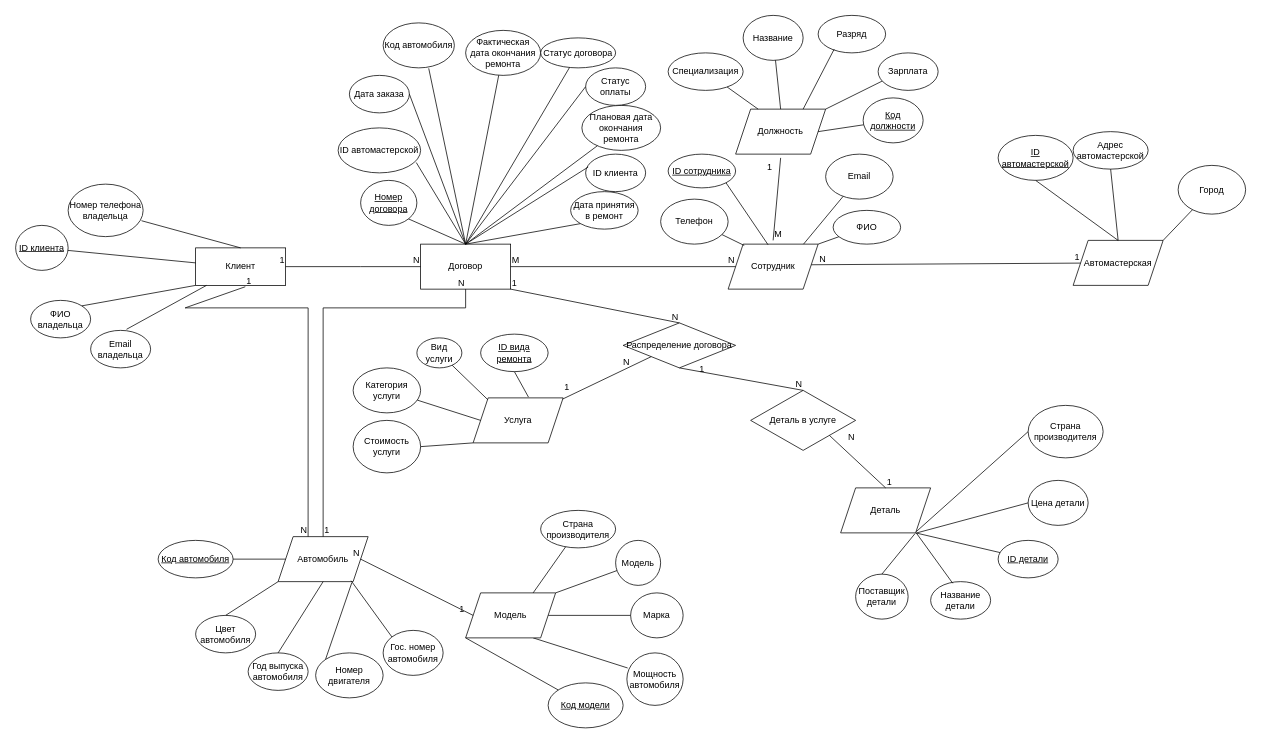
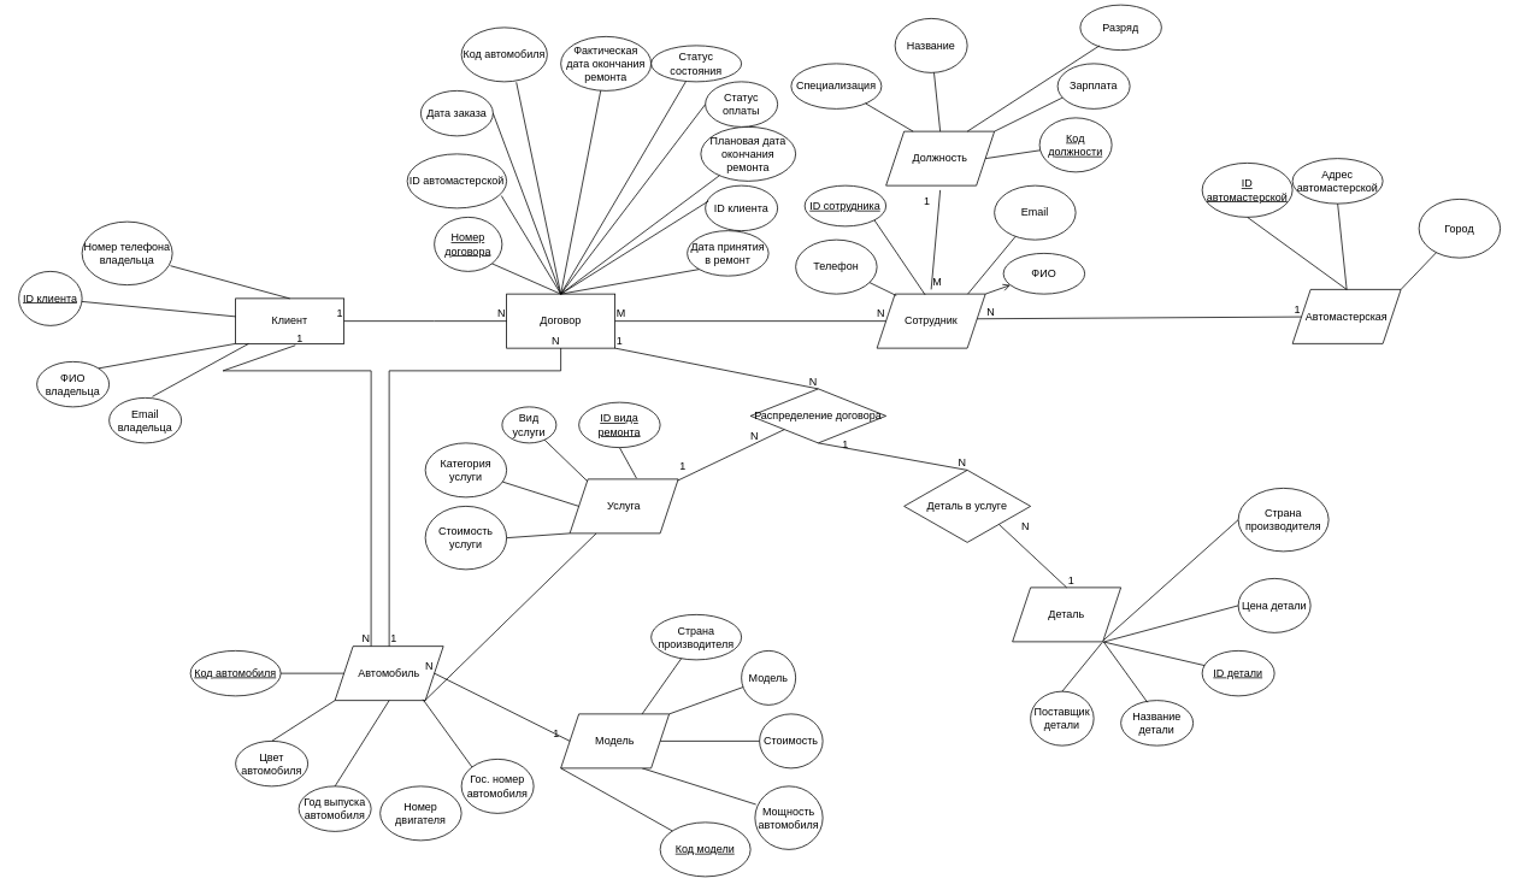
- <mxCell id="116" value="Разряд" style="ellipse;whiteSpace=wrap;html=1;" vertex="1" parent="1"><mxGeometry x="1090" y="20" width="90" height="50" as="geometry" /></mxCell>
+ <mxCell id="116" value="Разряд" style="ellipse;whiteSpace=wrap;html=1;" vertex="1" parent="1"><mxGeometry x="1195" y="5" width="90" height="50" as="geometry" /></mxCell>
- <mxCell id="81" value="Статус договора" style="ellipse;whiteSpace=wrap;html=1;" parent="1" vertex="1"><mxGeometry x="720" y="50" width="100" height="40" as="geometry" /></mxCell>
+ <mxCell id="81" value="Статус состояния" style="ellipse;whiteSpace=wrap;html=1;" parent="1" vertex="1"><mxGeometry x="720" y="50" width="100" height="40" as="geometry" /></mxCell>
- <mxCell id="112" value="Специализация" style="ellipse;whiteSpace=wrap;html=1;" vertex="1" parent="1"><mxGeometry x="890" y="70" width="100" height="50" as="geometry" /></mxCell>
+ <mxCell id="112" value="Специализация" style="ellipse;whiteSpace=wrap;html=1;" vertex="1" parent="1"><mxGeometry x="875" y="70" width="100" height="50" as="geometry" /></mxCell>
- <mxCell id="109" value="" style="endArrow=none;html=1;rounded=0;exitX=1;exitY=0;exitDx=0;exitDy=0;" edge="1" parent="1" source="96" target="106"><mxGeometry width="50" height="50" relative="1" as="geometry"><mxPoint x="1000" y="340" as="sourcePoint" /><mxPoint x="1050" y="290" as="targetPoint" /></mxGeometry></mxCell>
+ <mxCell id="109" value="" style="endArrow=open;html=1;rounded=0;exitX=1;exitY=0;exitDx=0;exitDy=0;" edge="1" parent="1" source="96" target="106"><mxGeometry width="50" height="50" relative="1" as="geometry"><mxPoint x="1000" y="340" as="sourcePoint" /><mxPoint x="1050" y="290" as="targetPoint" /></mxGeometry></mxCell>
- <mxCell id="62" value="Марка" style="ellipse;whiteSpace=wrap;html=1;" parent="1" vertex="1"><mxGeometry x="840" y="790" width="70" height="60" as="geometry" /></mxCell>
+ <mxCell id="62" value="Стоимость" style="ellipse;whiteSpace=wrap;html=1;" parent="1" vertex="1"><mxGeometry x="840" y="790" width="70" height="60" as="geometry" /></mxCell>
- <mxCell id="94" value="" style="endArrow=none;html=1;rounded=0;exitX=0.819;exitY=1.022;exitDx=0;exitDy=0;exitPerimeter=0;entryX=0;entryY=0;entryDx=0;entryDy=0;" parent="1" source="9" target="93" edge="1"><mxGeometry width="50" height="50" relative="1" as="geometry"><mxPoint x="570" y="1020" as="sourcePoint" /><mxPoint x="620" y="970" as="targetPoint" /></mxGeometry></mxCell>
+ <mxCell id="94" value="" style="endArrow=none;html=1;rounded=0;exitX=0.819;exitY=1.022;exitDx=0;exitDy=0;exitPerimeter=0;" parent="1" source="9" target="37" edge="1"><mxGeometry width="50" height="50" relative="1" as="geometry"><mxPoint x="570" y="1020" as="sourcePoint" /><mxPoint x="620" y="970" as="targetPoint" /></mxGeometry></mxCell>
